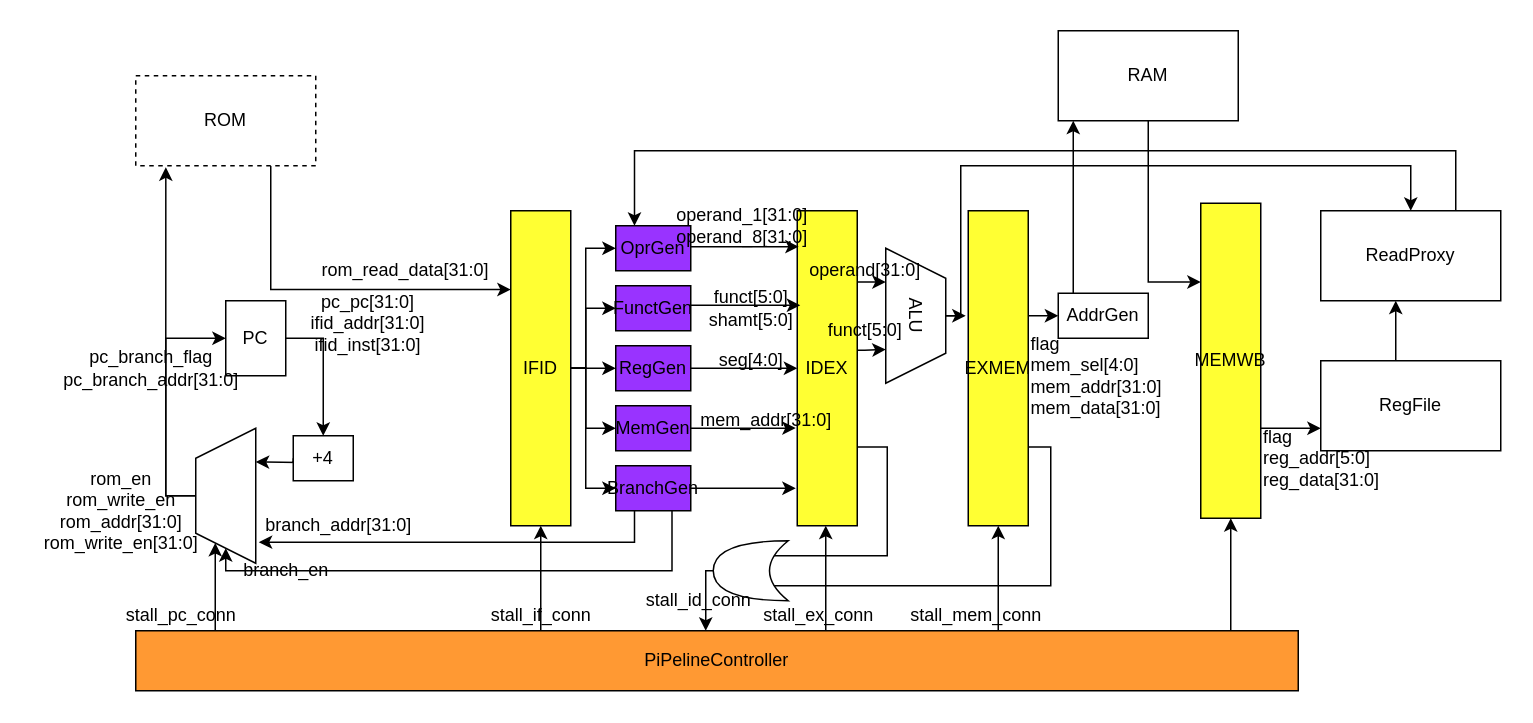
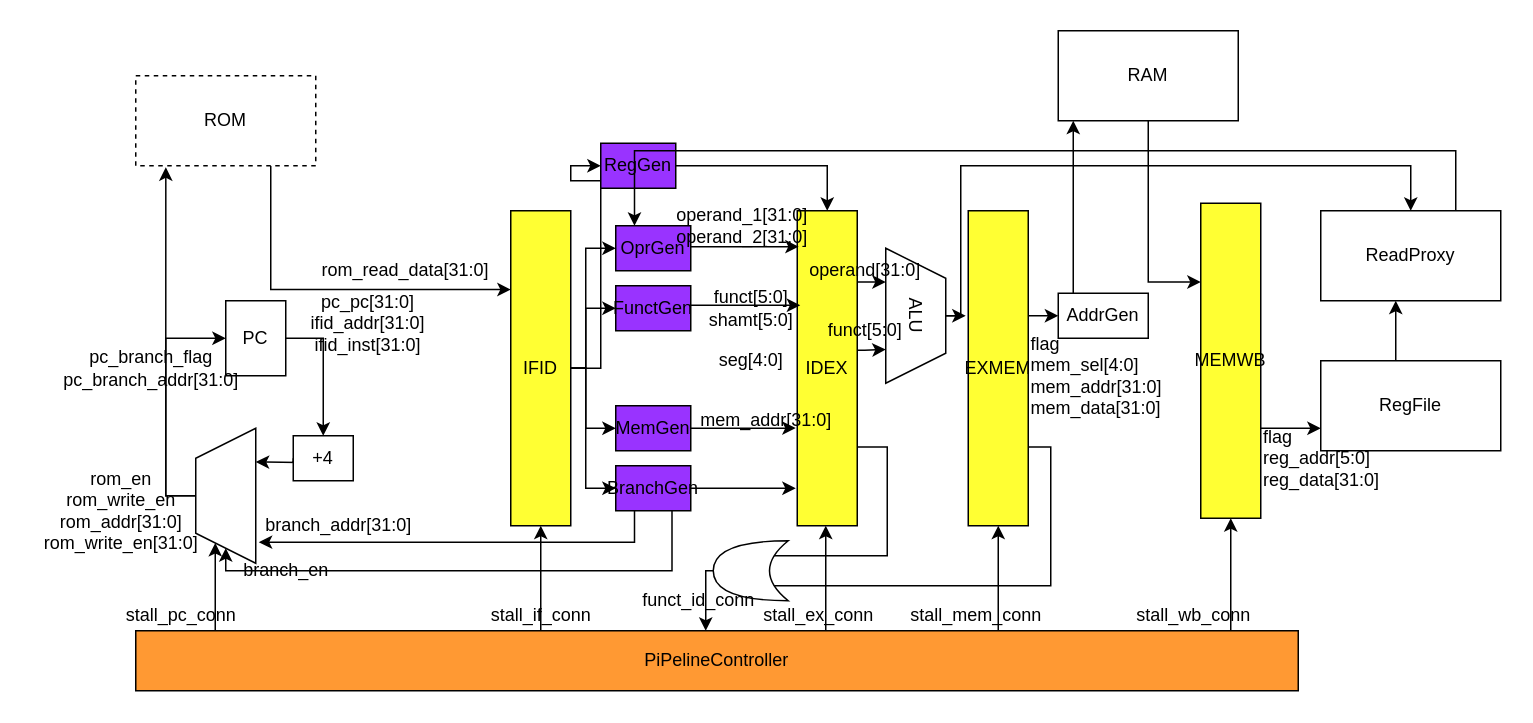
- <mxCell id="71" value="operand_1[31:0]&lt;br&gt;operand_8[31:0]" style="text;html=1;resizable=0;autosize=1;align=center;verticalAlign=middle;points=[];fillColor=none;strokeColor=none;rounded=0;" parent="1" vertex="1"><mxGeometry x="444" y="135" width="100" height="30" as="geometry" /></mxCell>
+ <mxCell id="71" value="operand_1[31:0]&lt;br&gt;operand_2[31:0]" style="text;html=1;resizable=0;autosize=1;align=center;verticalAlign=middle;points=[];fillColor=none;strokeColor=none;rounded=0;" parent="1" vertex="1"><mxGeometry x="444" y="135" width="100" height="30" as="geometry" /></mxCell>
- <mxCell id="31" value="RegGen" style="rounded=0;whiteSpace=wrap;html=1;fillColor=#9933FF;" parent="1" vertex="1"><mxGeometry x="410" y="230" width="50" height="30" as="geometry" /></mxCell>
+ <mxCell id="31" value="RegGen" style="rounded=0;whiteSpace=wrap;html=1;fillColor=#9933FF;" parent="1" vertex="1"><mxGeometry x="400" y="95" width="50" height="30" as="geometry" /></mxCell>
- <mxCell id="63" value="stall_id_conn" style="text;html=1;resizable=0;autosize=1;align=center;verticalAlign=middle;points=[];fillColor=none;strokeColor=none;rounded=0;" parent="1" vertex="1"><mxGeometry x="420" y="390" width="90" height="20" as="geometry" /></mxCell>
+ <mxCell id="63" value="funct_id_conn" style="text;html=1;resizable=0;autosize=1;align=center;verticalAlign=middle;points=[];fillColor=none;strokeColor=none;rounded=0;" parent="1" vertex="1"><mxGeometry x="420" y="390" width="90" height="20" as="geometry" /></mxCell>
+ <mxCell id="66" value="stall_wb_conn" style="text;html=1;resizable=0;autosize=1;align=center;verticalAlign=middle;points=[];fillColor=none;strokeColor=none;rounded=0;" parent="1" vertex="1"><mxGeometry x="750" y="400" width="90" height="20" as="geometry" /></mxCell>
